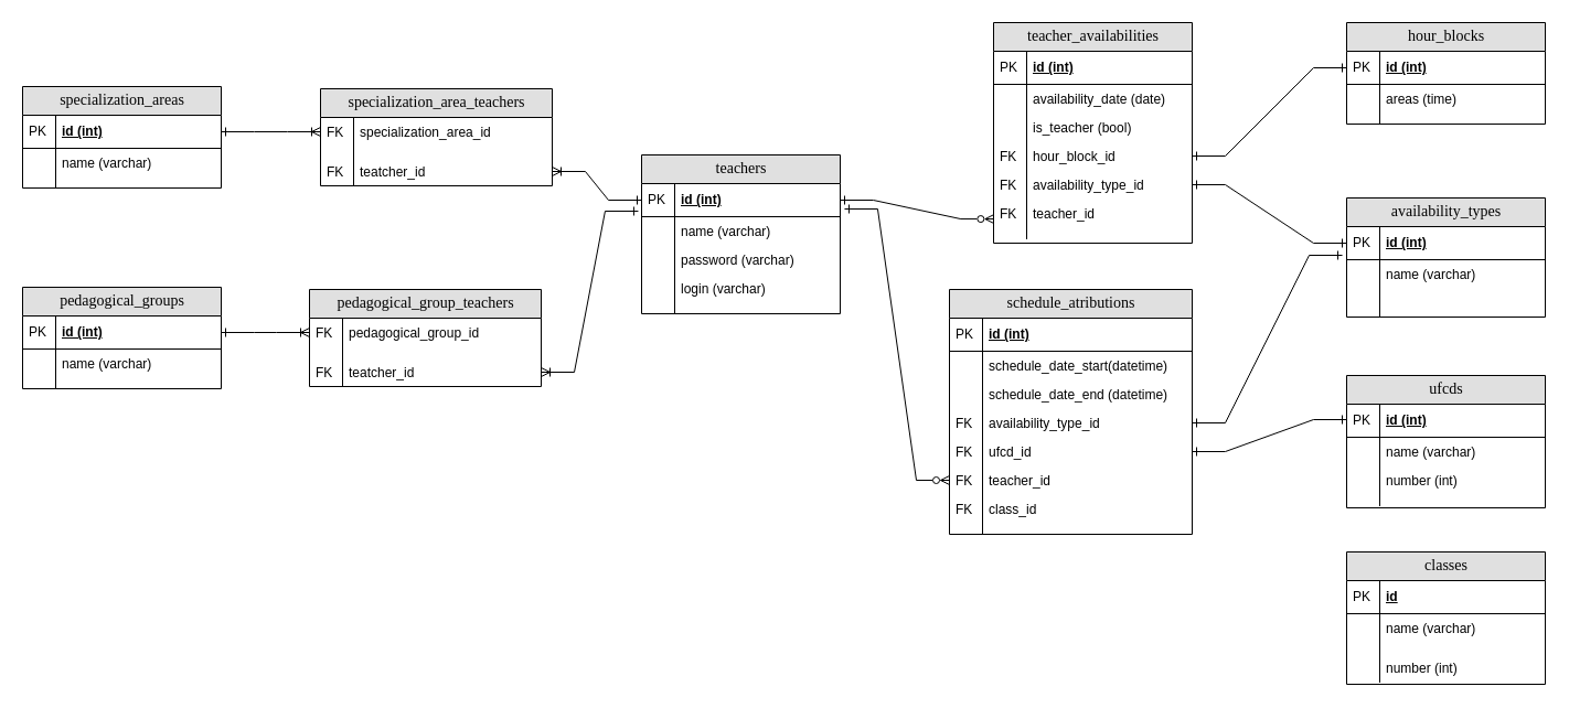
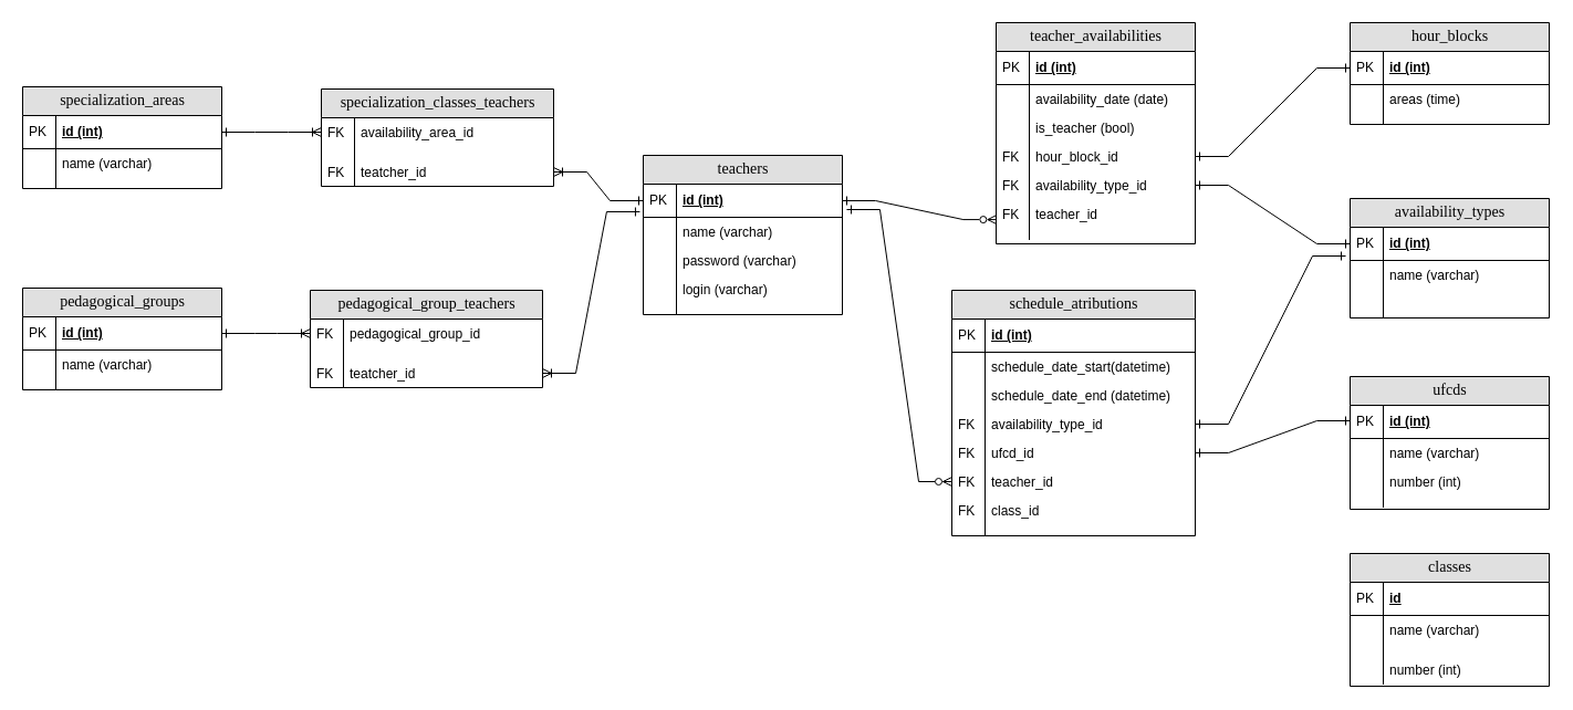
- <mxCell id="27" value="&lt;div&gt;specialization_area_teachers&lt;/div&gt;" style="swimlane;html=1;fontStyle=0;childLayout=stackLayout;horizontal=1;startSize=26;fillColor=#e0e0e0;horizontalStack=0;resizeParent=1;resizeLast=0;collapsible=1;marginBottom=0;swimlaneFillColor=#ffffff;align=center;rounded=0;shadow=0;comic=0;labelBackgroundColor=none;strokeWidth=1;fontFamily=Verdana;fontSize=14" parent="1" vertex="1"><mxGeometry x="290" y="80" width="210" height="88" as="geometry" /></mxCell>
+ <mxCell id="27" value="&lt;div&gt;specialization_classes_teachers&lt;/div&gt;" style="swimlane;html=1;fontStyle=0;childLayout=stackLayout;horizontal=1;startSize=26;fillColor=#e0e0e0;horizontalStack=0;resizeParent=1;resizeLast=0;collapsible=1;marginBottom=0;swimlaneFillColor=#ffffff;align=center;rounded=0;shadow=0;comic=0;labelBackgroundColor=none;strokeWidth=1;fontFamily=Verdana;fontSize=14" parent="1" vertex="1"><mxGeometry x="290" y="80" width="210" height="88" as="geometry" /></mxCell>
- <mxCell id="28" value="specialization_area_id" style="shape=partialRectangle;top=0;left=0;right=0;bottom=0;html=1;align=left;verticalAlign=top;fillColor=none;spacingLeft=34;spacingRight=4;whiteSpace=wrap;overflow=hidden;rotatable=0;points=[[0,0.5],[1,0.5]];portConstraint=eastwest;dropTarget=0;" parent="27" vertex="1"><mxGeometry y="26" width="210" height="26" as="geometry" /></mxCell>
+ <mxCell id="28" value="availability_area_id" style="shape=partialRectangle;top=0;left=0;right=0;bottom=0;html=1;align=left;verticalAlign=top;fillColor=none;spacingLeft=34;spacingRight=4;whiteSpace=wrap;overflow=hidden;rotatable=0;points=[[0,0.5],[1,0.5]];portConstraint=eastwest;dropTarget=0;" parent="27" vertex="1"><mxGeometry y="26" width="210" height="26" as="geometry" /></mxCell>
